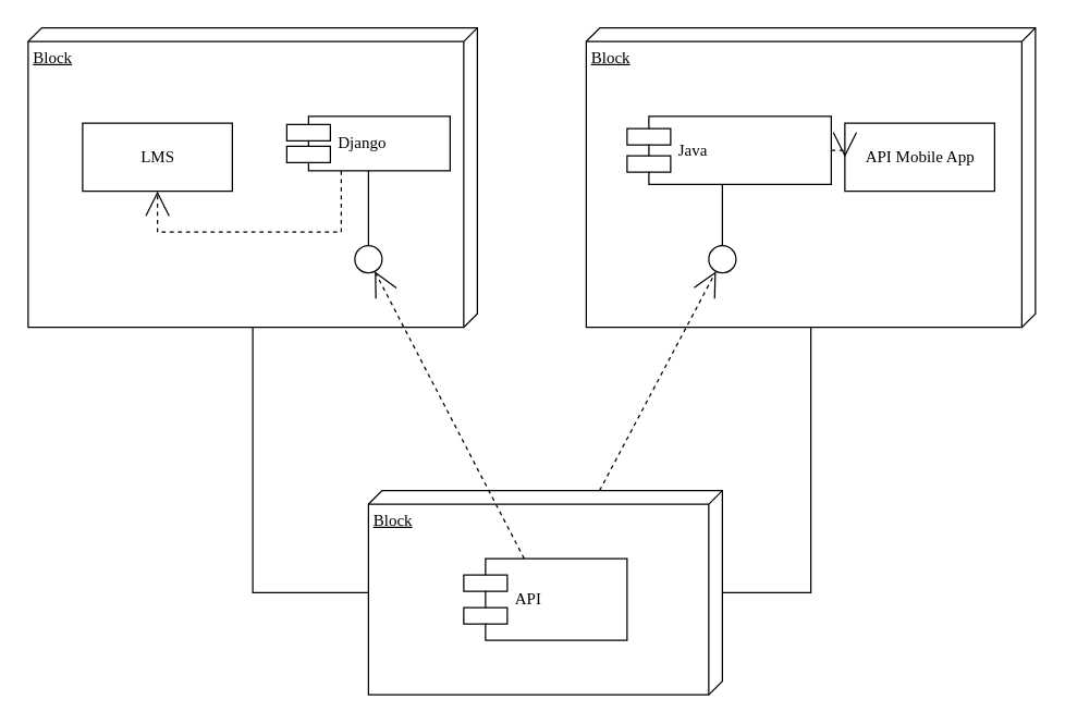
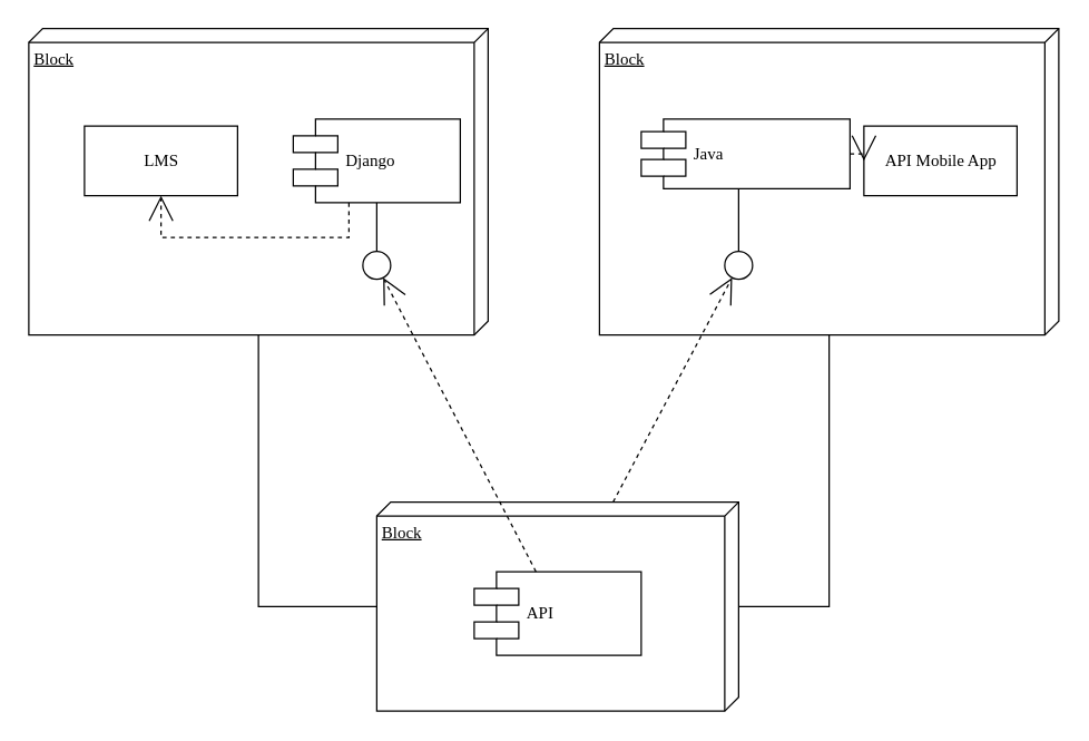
- <mxCell id="6" value="Django" style="shape=component;align=left;spacingLeft=36;rounded=0;shadow=0;comic=0;labelBackgroundColor=none;strokeWidth=1;fontFamily=Verdana;fontSize=12;html=1;" parent="1" vertex="1"><mxGeometry x="210" y="85" width="120" height="40" as="geometry" /></mxCell>
+ <mxCell id="6" value="Django" style="shape=component;align=left;spacingLeft=36;rounded=0;shadow=0;comic=0;labelBackgroundColor=none;strokeWidth=1;fontFamily=Verdana;fontSize=12;html=1;" parent="1" vertex="1"><mxGeometry x="210" y="85" width="120" height="60" as="geometry" /></mxCell>
